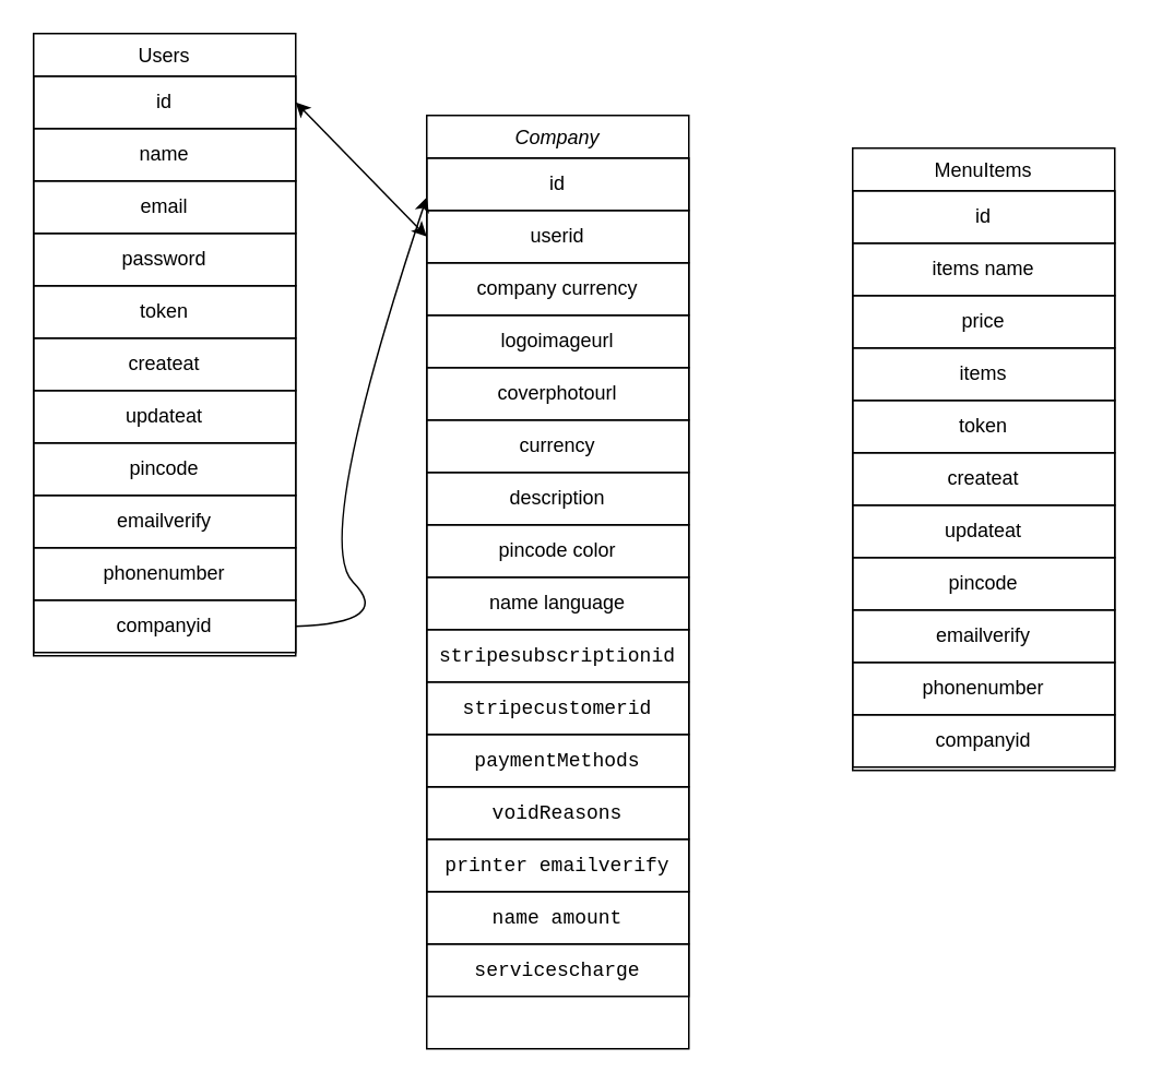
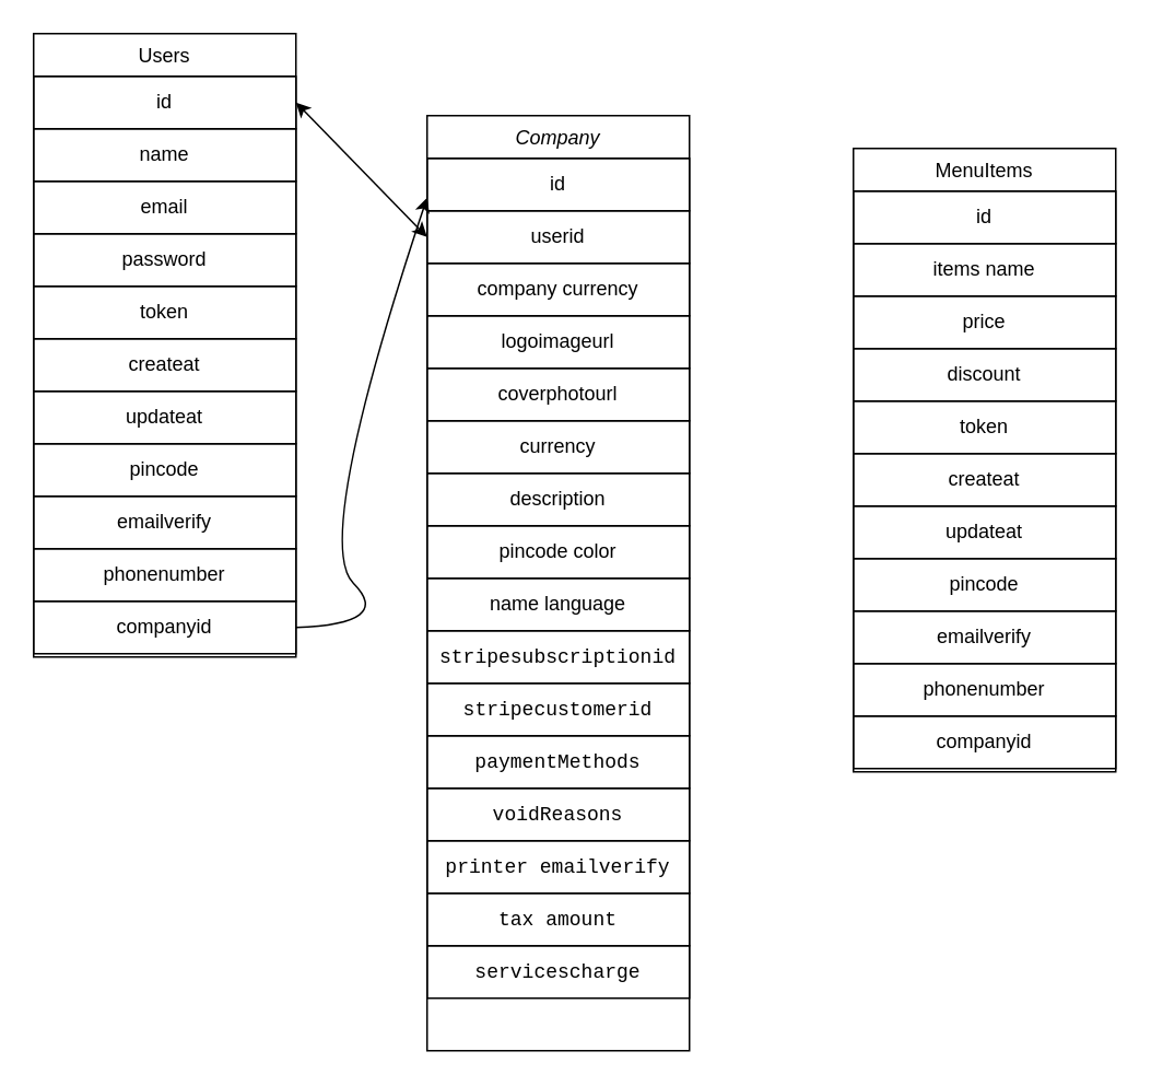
- <mxCell id="37" value="items" style="rounded=0;whiteSpace=wrap;html=1;gradientColor=none;fillColor=none;align=center;" vertex="1" parent="33"><mxGeometry y="122" width="160" height="32" as="geometry" /></mxCell>
+ <mxCell id="37" value="discount" style="rounded=0;whiteSpace=wrap;html=1;gradientColor=none;fillColor=none;align=center;" vertex="1" parent="33"><mxGeometry y="122" width="160" height="32" as="geometry" /></mxCell>
- <mxCell id="17" value="&lt;div style=&quot;text-align: start; font-family: Menlo, Monaco, &amp;quot;Courier New&amp;quot;, monospace; line-height: 18px;&quot;&gt;&lt;div style=&quot;line-height: 18px;&quot;&gt;name amount&lt;/div&gt;&lt;/div&gt;" style="rounded=0;whiteSpace=wrap;html=1;gradientColor=none;fillColor=none;labelBackgroundColor=none;fontColor=default;" vertex="1" parent="2"><mxGeometry y="474" width="160" height="32" as="geometry" /></mxCell>
+ <mxCell id="17" value="&lt;div style=&quot;text-align: start; font-family: Menlo, Monaco, &amp;quot;Courier New&amp;quot;, monospace; line-height: 18px;&quot;&gt;&lt;div style=&quot;line-height: 18px;&quot;&gt;tax amount&lt;/div&gt;&lt;/div&gt;" style="rounded=0;whiteSpace=wrap;html=1;gradientColor=none;fillColor=none;labelBackgroundColor=none;fontColor=default;" vertex="1" parent="2"><mxGeometry y="474" width="160" height="32" as="geometry" /></mxCell>
